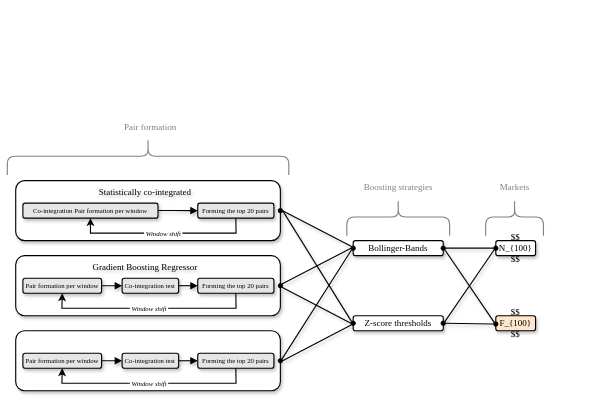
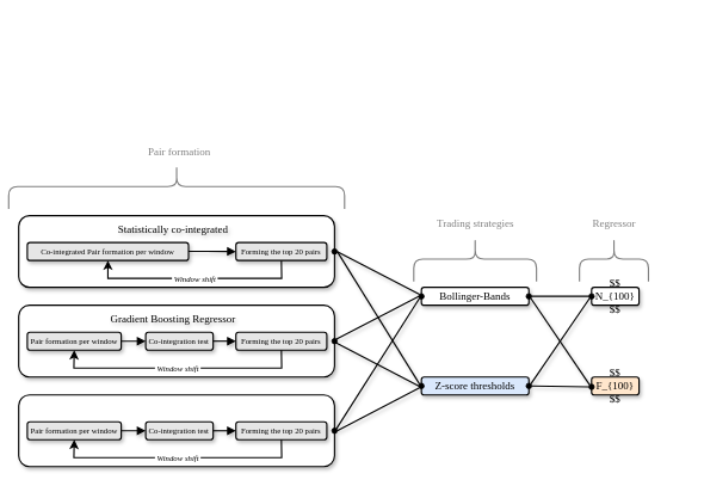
- <mxCell id="42" value="&lt;font face=&quot;Georgia&quot;&gt;Boosting strategies&lt;/font&gt;" style="text;html=1;align=center;verticalAlign=middle;whiteSpace=wrap;rounded=0;shadow=0;textShadow=0;fontColor=#808080;" parent="1" vertex="1"><mxGeometry x="451.5" y="240" width="157" height="18.46" as="geometry" /></mxCell>
+ <mxCell id="42" value="&lt;font face=&quot;Georgia&quot;&gt;Trading strategies&lt;/font&gt;" style="text;html=1;align=center;verticalAlign=middle;whiteSpace=wrap;rounded=0;shadow=0;textShadow=0;fontColor=#808080;" parent="1" vertex="1"><mxGeometry x="451.5" y="240" width="157" height="18.46" as="geometry" /></mxCell>
- <mxCell id="54" value="&lt;font face=&quot;Georgia&quot;&gt;Markets&lt;/font&gt;" style="text;html=1;align=center;verticalAlign=middle;whiteSpace=wrap;rounded=0;shadow=0;textShadow=0;fontColor=#808080;" parent="1" vertex="1"><mxGeometry x="606.5" y="240" width="157" height="18.46" as="geometry" /></mxCell>
+ <mxCell id="54" value="&lt;font face=&quot;Georgia&quot;&gt;Regressor&lt;/font&gt;" style="text;html=1;align=center;verticalAlign=middle;whiteSpace=wrap;rounded=0;shadow=0;textShadow=0;fontColor=#808080;" parent="1" vertex="1"><mxGeometry x="606.5" y="240" width="157" height="18.46" as="geometry" /></mxCell>
- <mxCell id="21" value="Co-integration Pair formation per window" style="rounded=1;whiteSpace=wrap;html=1;fontFamily=Garamond;fontSize=9;strokeWidth=1.5;fillColor=#E6E6E6;shadow=1;" parent="1" vertex="1"><mxGeometry x="30" y="270" width="180" height="20" as="geometry" /></mxCell>
+ <mxCell id="21" value="Co-integrated Pair formation per window" style="rounded=1;whiteSpace=wrap;html=1;fontFamily=Garamond;fontSize=9;strokeWidth=1.5;fillColor=#E6E6E6;shadow=1;" parent="1" vertex="1"><mxGeometry x="30" y="270" width="180" height="20" as="geometry" /></mxCell>
- <mxCell id="3" value="&lt;font face=&quot;Georgia&quot;&gt;Z-score thresholds&lt;/font&gt;" style="rounded=1;whiteSpace=wrap;html=1;strokeWidth=1.5;shadow=1;" parent="1" vertex="1"><mxGeometry x="470" y="420" width="120" height="20" as="geometry" /></mxCell>
+ <mxCell id="3" value="&lt;font face=&quot;Georgia&quot;&gt;Z-score thresholds&lt;/font&gt;" style="rounded=1;whiteSpace=wrap;html=1;strokeWidth=1.5;shadow=1;fillColor=#dae8fc;" parent="1" vertex="1"><mxGeometry x="470" y="420" width="120" height="20" as="geometry" /></mxCell>
